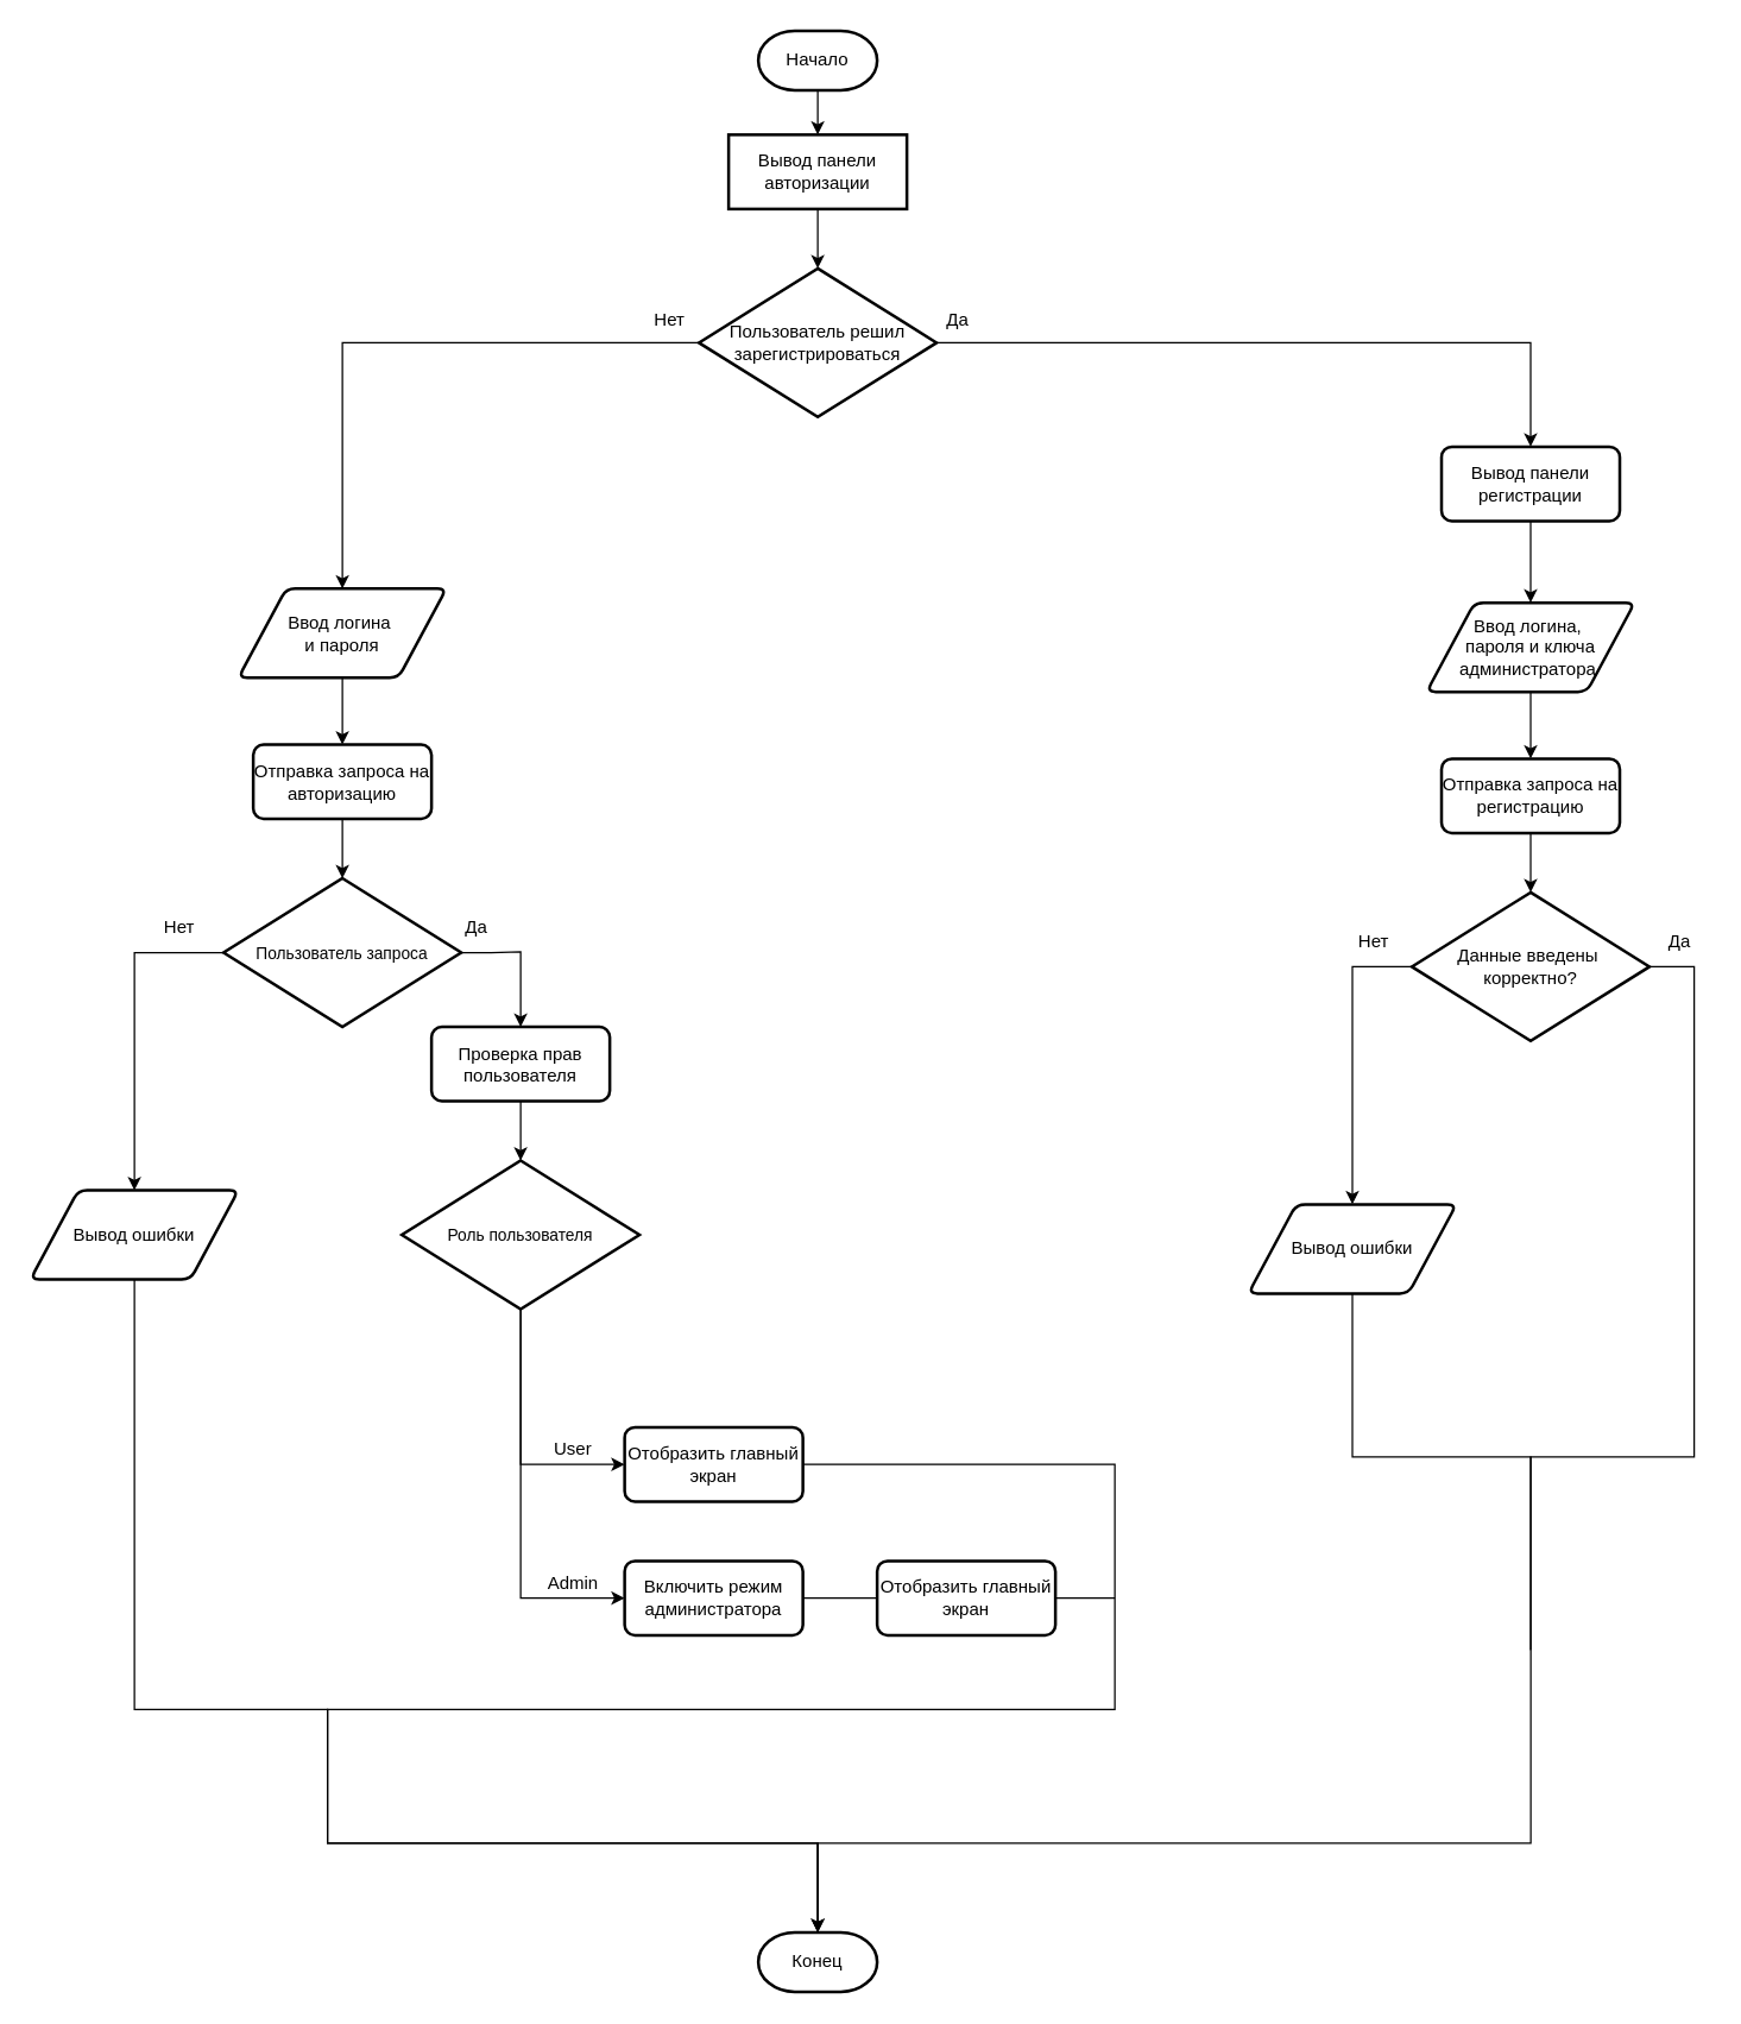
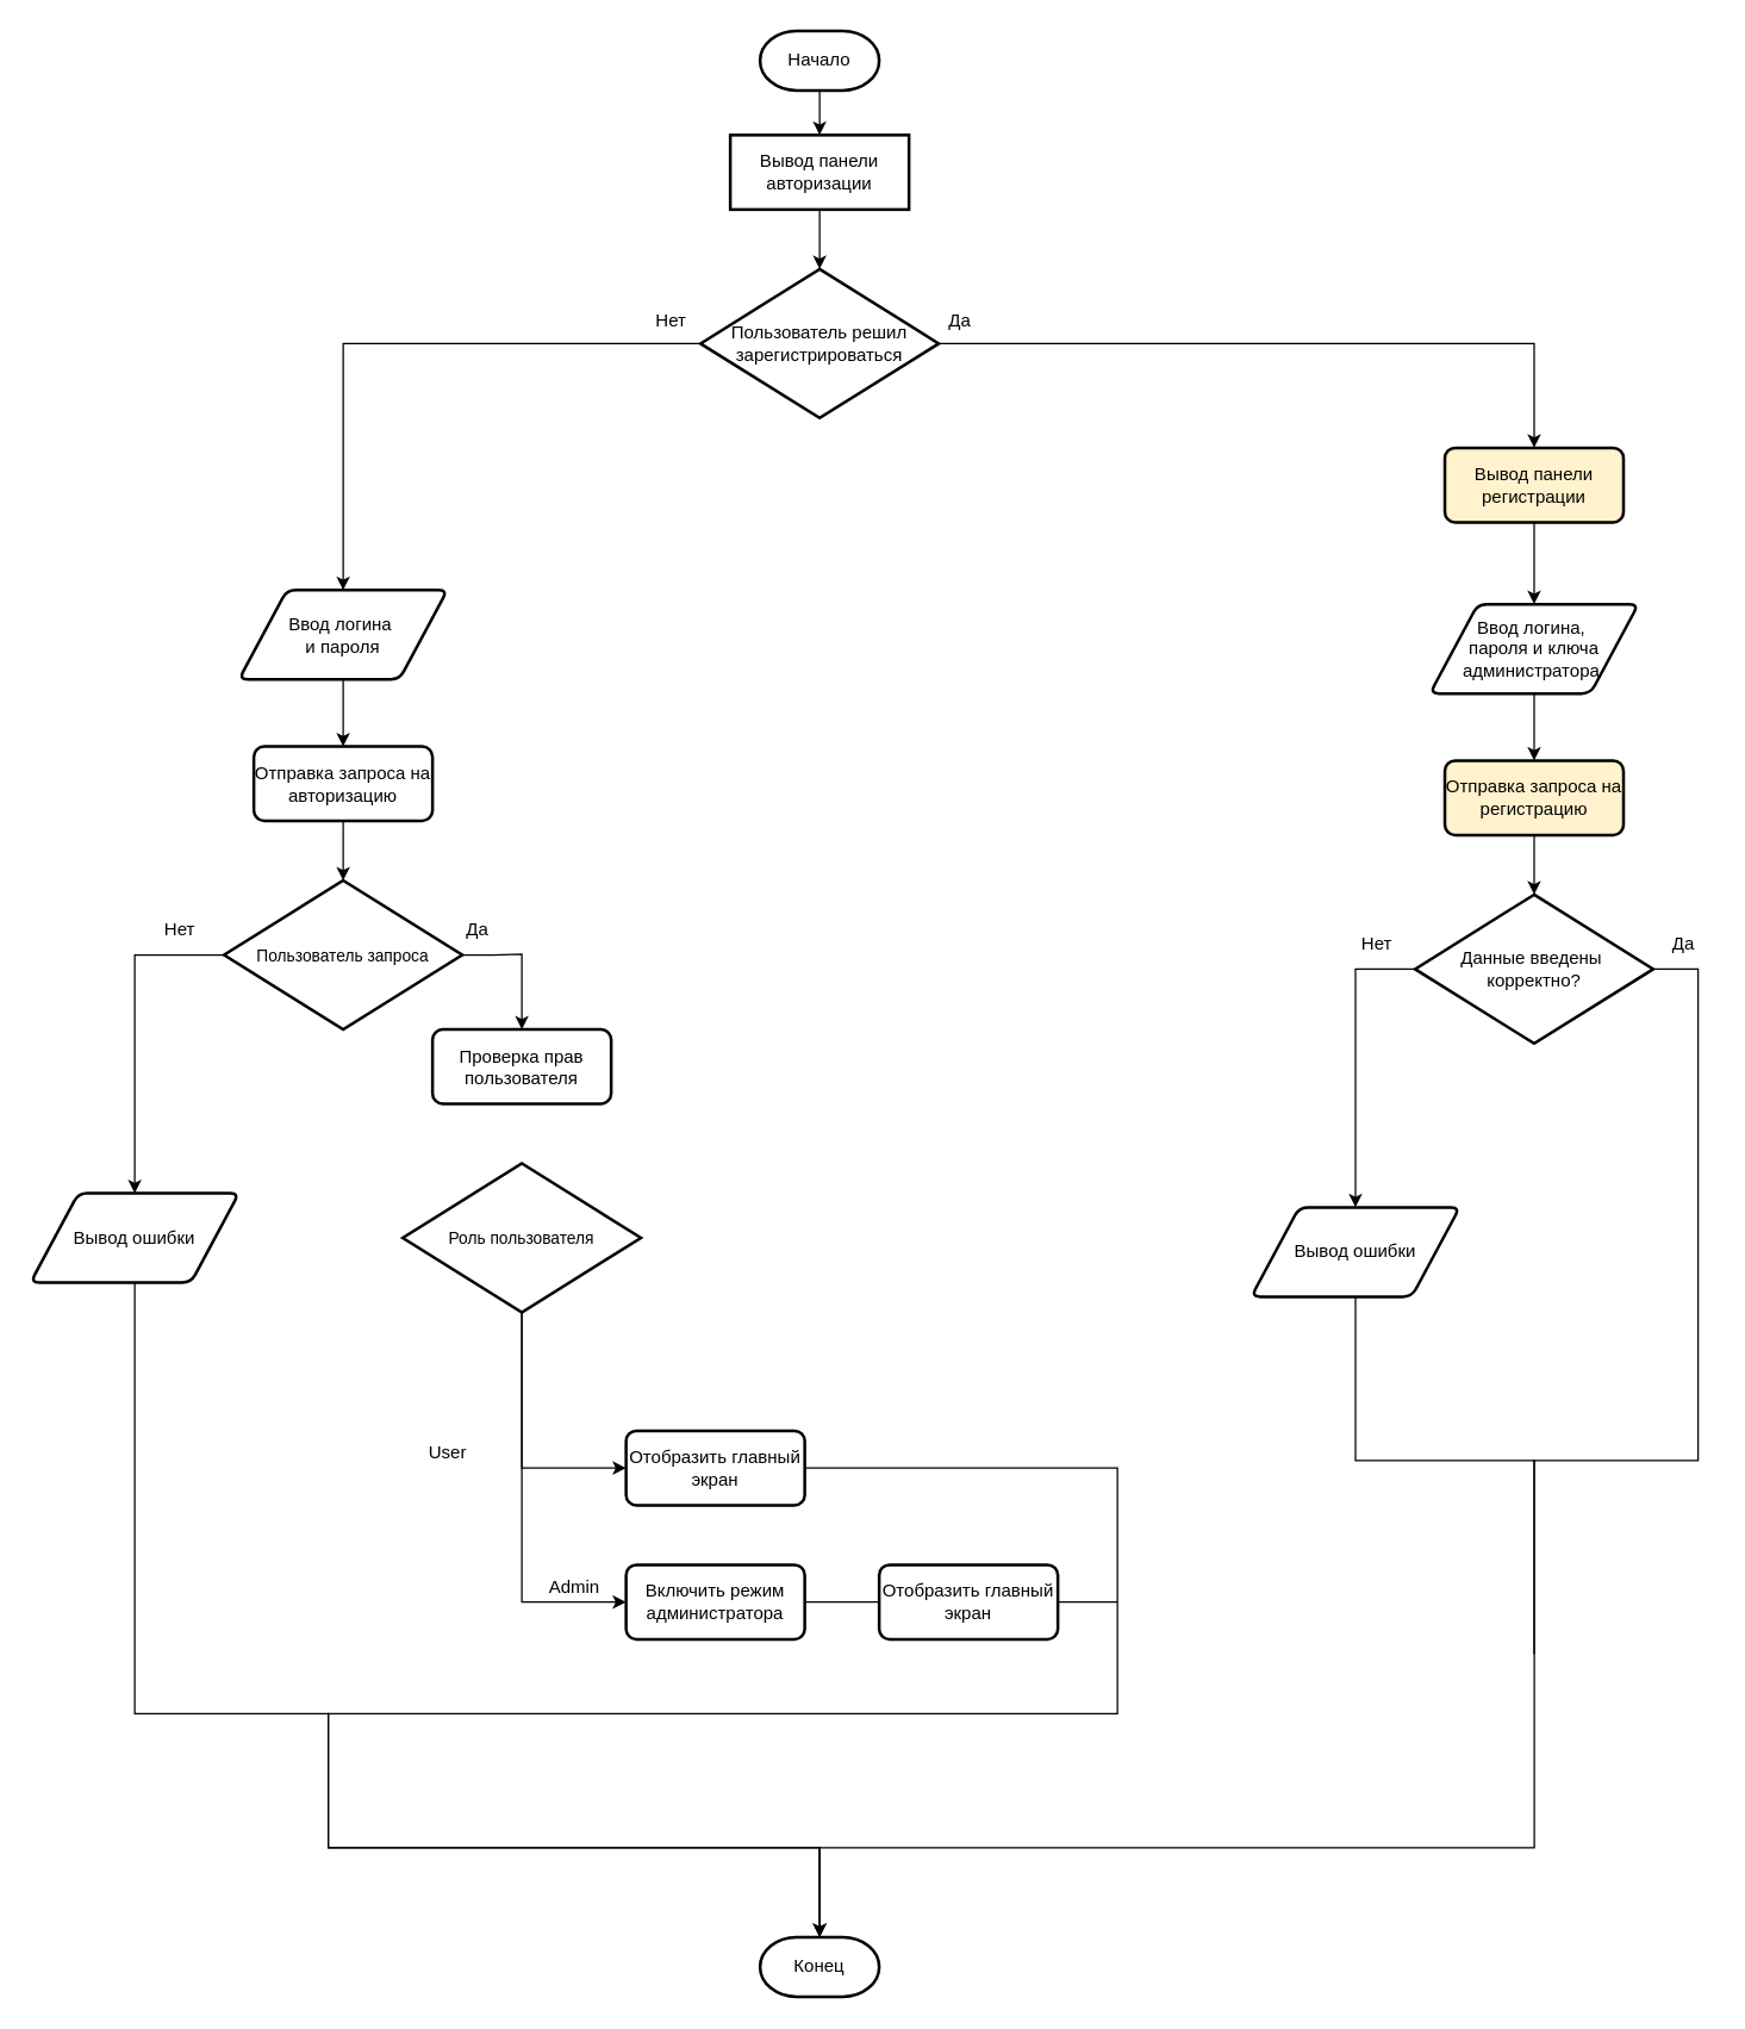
- <mxCell id="20" value="Вывод панели регистрации" style="rounded=1;whiteSpace=wrap;html=1;absoluteArcSize=1;arcSize=14;strokeWidth=2;" vertex="1" parent="1"><mxGeometry x="969.91" y="300" width="120" height="50" as="geometry" /></mxCell>
+ <mxCell id="20" value="Вывод панели регистрации" style="rounded=1;whiteSpace=wrap;html=1;absoluteArcSize=1;arcSize=14;strokeWidth=2;fillColor=#fff2cc;" vertex="1" parent="1"><mxGeometry x="969.91" y="300" width="120" height="50" as="geometry" /></mxCell>
- <mxCell id="15" value="Отправка запроса на регистрацию" style="rounded=1;whiteSpace=wrap;html=1;absoluteArcSize=1;arcSize=14;strokeWidth=2;" vertex="1" parent="1"><mxGeometry x="969.91" y="510" width="120" height="50" as="geometry" /></mxCell>
+ <mxCell id="15" value="Отправка запроса на регистрацию" style="rounded=1;whiteSpace=wrap;html=1;absoluteArcSize=1;arcSize=14;strokeWidth=2;fillColor=#fff2cc;" vertex="1" parent="1"><mxGeometry x="969.91" y="510" width="120" height="50" as="geometry" /></mxCell>
- <mxCell id="34" value="" style="edgeStyle=orthogonalEdgeStyle;rounded=0;orthogonalLoop=1;jettySize=auto;html=1;" edge="1" parent="1" source="40" target="37"><mxGeometry relative="1" as="geometry"><mxPoint x="390" y="1290.5" as="targetPoint" /><mxPoint x="310" y="640.5" as="sourcePoint" /><Array as="points" /></mxGeometry></mxCell>
- <mxCell id="43" value="User" style="text;html=1;align=center;verticalAlign=middle;resizable=0;points=[];autosize=1;strokeColor=none;fillColor=none;" vertex="1" parent="1"><mxGeometry x="360" y="960" width="50" height="30" as="geometry" /></mxCell>
+ <mxCell id="43" value="User" style="text;html=1;align=center;verticalAlign=middle;resizable=0;points=[];autosize=1;strokeColor=none;fillColor=none;" vertex="1" parent="1"><mxGeometry x="275" y="960" width="50" height="30" as="geometry" /></mxCell>
